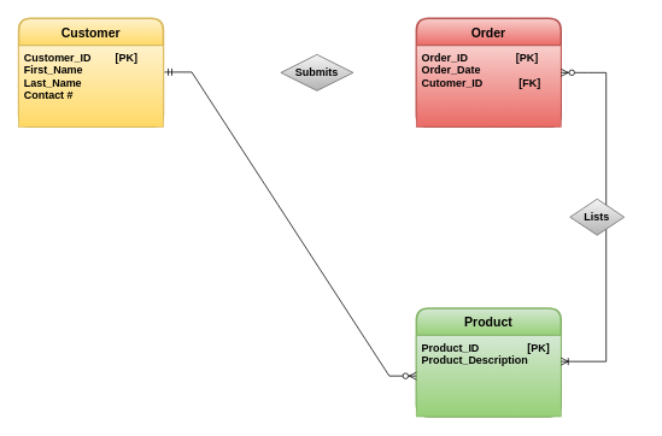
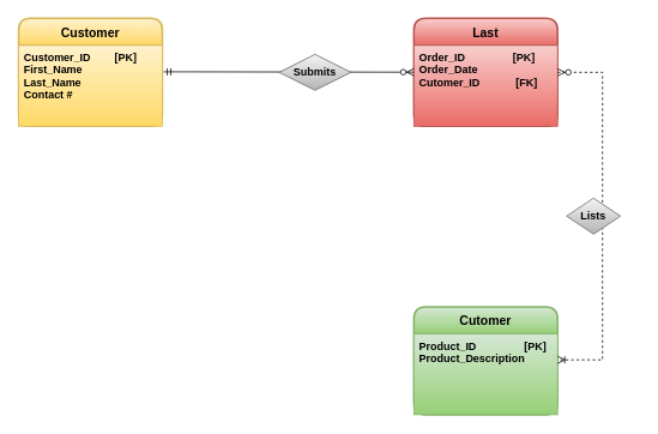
- <mxCell id="5" value="Order" style="swimlane;childLayout=stackLayout;horizontal=1;startSize=30;horizontalStack=0;rounded=1;fontSize=14;fontStyle=1;strokeWidth=2;resizeParent=0;resizeLast=1;shadow=0;dashed=0;align=center;fillColor=#f8cecc;gradientColor=#ea6b66;strokeColor=#b85450;" vertex="1" parent="2"><mxGeometry x="440" width="160" height="120" as="geometry" /></mxCell>
+ <mxCell id="5" value="Last" style="swimlane;childLayout=stackLayout;horizontal=1;startSize=30;horizontalStack=0;rounded=1;fontSize=14;fontStyle=1;strokeWidth=2;resizeParent=0;resizeLast=1;shadow=0;dashed=0;align=center;fillColor=#f8cecc;gradientColor=#ea6b66;strokeColor=#b85450;" vertex="1" parent="2"><mxGeometry x="440" width="160" height="120" as="geometry" /></mxCell>
- <mxCell id="10" value="" style="fontSize=12;html=1;endArrow=ERoneToMany;startArrow=ERzeroToMany;exitX=1;exitY=0.333;exitDx=0;exitDy=0;exitPerimeter=0;entryX=1;entryY=0.322;entryDx=0;entryDy=0;entryPerimeter=0;rounded=0;fontStyle=1" edge="1" parent="2" source="6" target="8"><mxGeometry width="100" height="100" relative="1" as="geometry"><mxPoint x="620" y="60" as="sourcePoint" /><mxPoint x="650" y="440" as="targetPoint" /><Array as="points"><mxPoint x="630" y="60" /><mxPoint x="650" y="60" /><mxPoint x="650" y="380" /></Array></mxGeometry></mxCell>
+ <mxCell id="10" value="" style="fontSize=12;html=1;endArrow=ERoneToMany;startArrow=ERzeroToMany;exitX=1;exitY=0.333;exitDx=0;exitDy=0;exitPerimeter=0;entryX=1;entryY=0.322;entryDx=0;entryDy=0;entryPerimeter=0;rounded=0;fontStyle=1;dashed=1;" edge="1" parent="2" source="6" target="8"><mxGeometry width="100" height="100" relative="1" as="geometry"><mxPoint x="620" y="60" as="sourcePoint" /><mxPoint x="650" y="440" as="targetPoint" /><Array as="points"><mxPoint x="630" y="60" /><mxPoint x="650" y="60" /><mxPoint x="650" y="380" /></Array></mxGeometry></mxCell>
- <mxCell id="9" value="" style="edgeStyle=entityRelationEdgeStyle;fontSize=12;html=1;endArrow=ERzeroToMany;startArrow=ERmandOne;rounded=0;exitX=1.009;exitY=0.327;exitDx=0;exitDy=0;exitPerimeter=0;fontStyle=1;" edge="1" parent="2" source="4" target="8"><mxGeometry width="100" height="100" relative="1" as="geometry"><mxPoint x="220" y="50" as="sourcePoint" /><mxPoint x="410" y="75" as="targetPoint" /></mxGeometry></mxCell>
+ <mxCell id="9" value="" style="edgeStyle=entityRelationEdgeStyle;fontSize=12;html=1;endArrow=ERzeroToMany;startArrow=ERmandOne;rounded=0;exitX=1.009;exitY=0.327;exitDx=0;exitDy=0;exitPerimeter=0;entryX=0.001;entryY=0.331;entryDx=0;entryDy=0;entryPerimeter=0;fontStyle=1" edge="1" parent="2" source="4" target="6"><mxGeometry width="100" height="100" relative="1" as="geometry"><mxPoint x="220" y="50" as="sourcePoint" /><mxPoint x="410" y="75" as="targetPoint" /></mxGeometry></mxCell>
- <mxCell id="7" value="Product" style="swimlane;childLayout=stackLayout;horizontal=1;startSize=30;horizontalStack=0;rounded=1;fontSize=14;fontStyle=1;strokeWidth=2;resizeParent=0;resizeLast=1;shadow=0;dashed=0;align=center;fillColor=#d5e8d4;gradientColor=#97d077;strokeColor=#82b366;" vertex="1" parent="2"><mxGeometry x="440" y="321" width="160" height="120" as="geometry" /></mxCell>
+ <mxCell id="7" value="Cutomer" style="swimlane;childLayout=stackLayout;horizontal=1;startSize=30;horizontalStack=0;rounded=1;fontSize=14;fontStyle=1;strokeWidth=2;resizeParent=0;resizeLast=1;shadow=0;dashed=0;align=center;fillColor=#d5e8d4;gradientColor=#97d077;strokeColor=#82b366;" vertex="1" parent="2"><mxGeometry x="440" y="321" width="160" height="120" as="geometry" /></mxCell>
